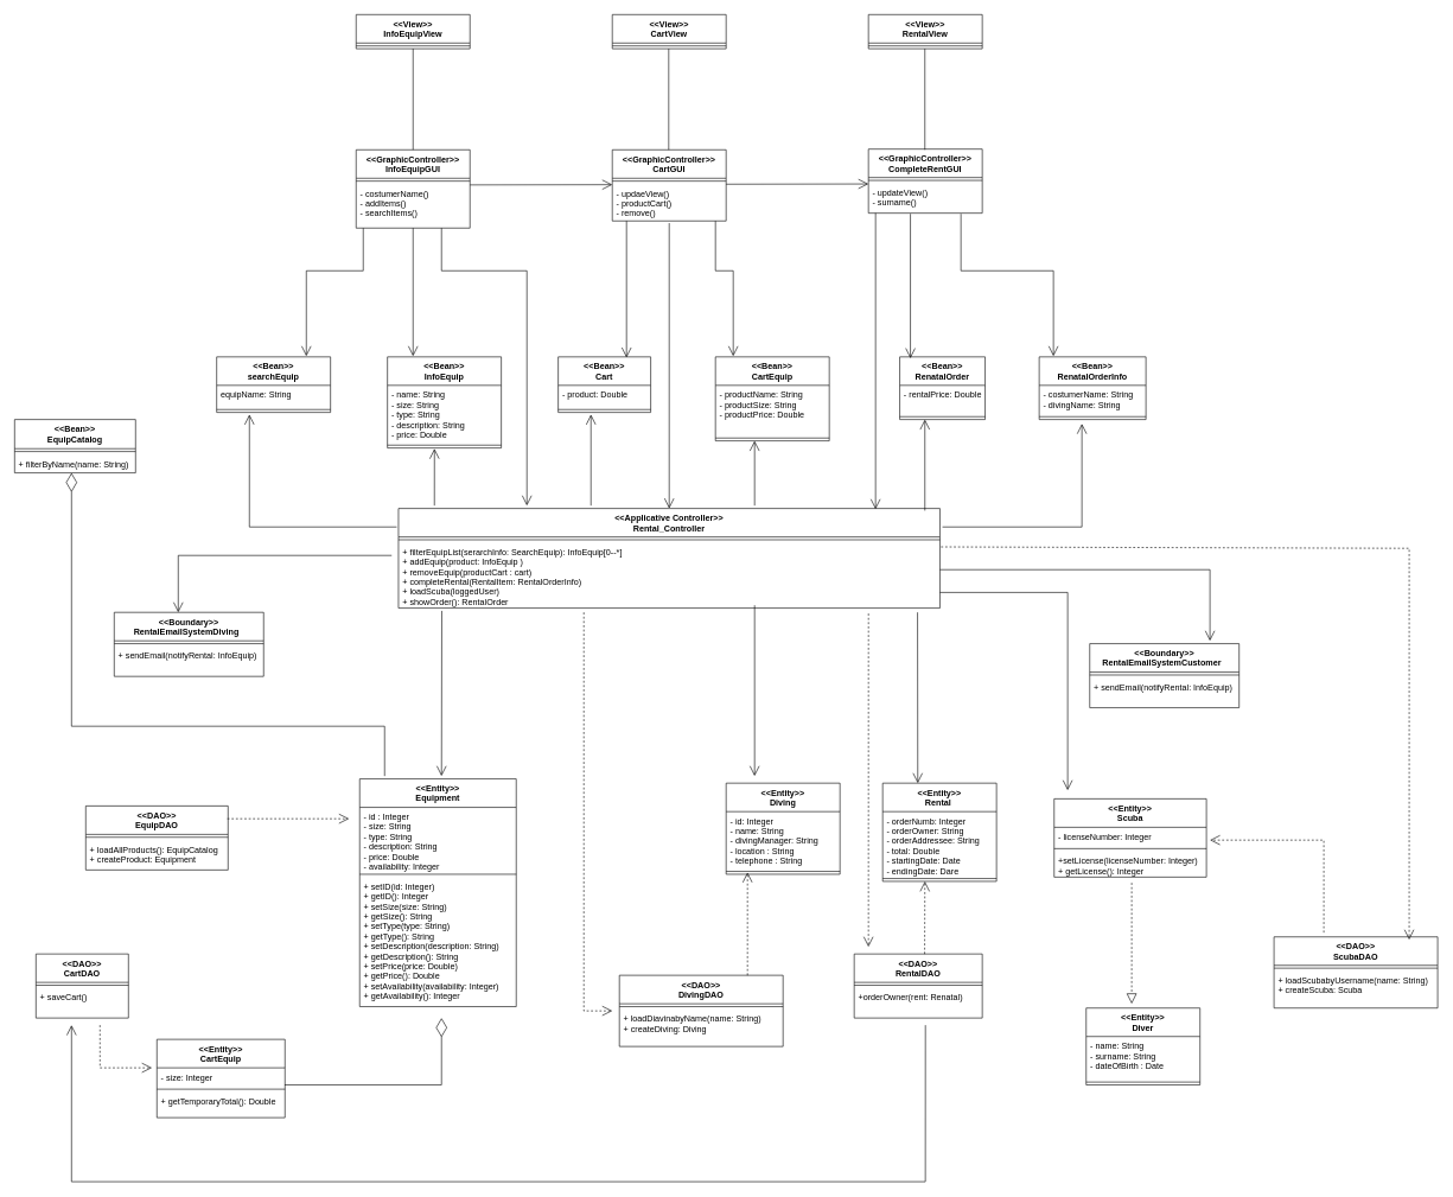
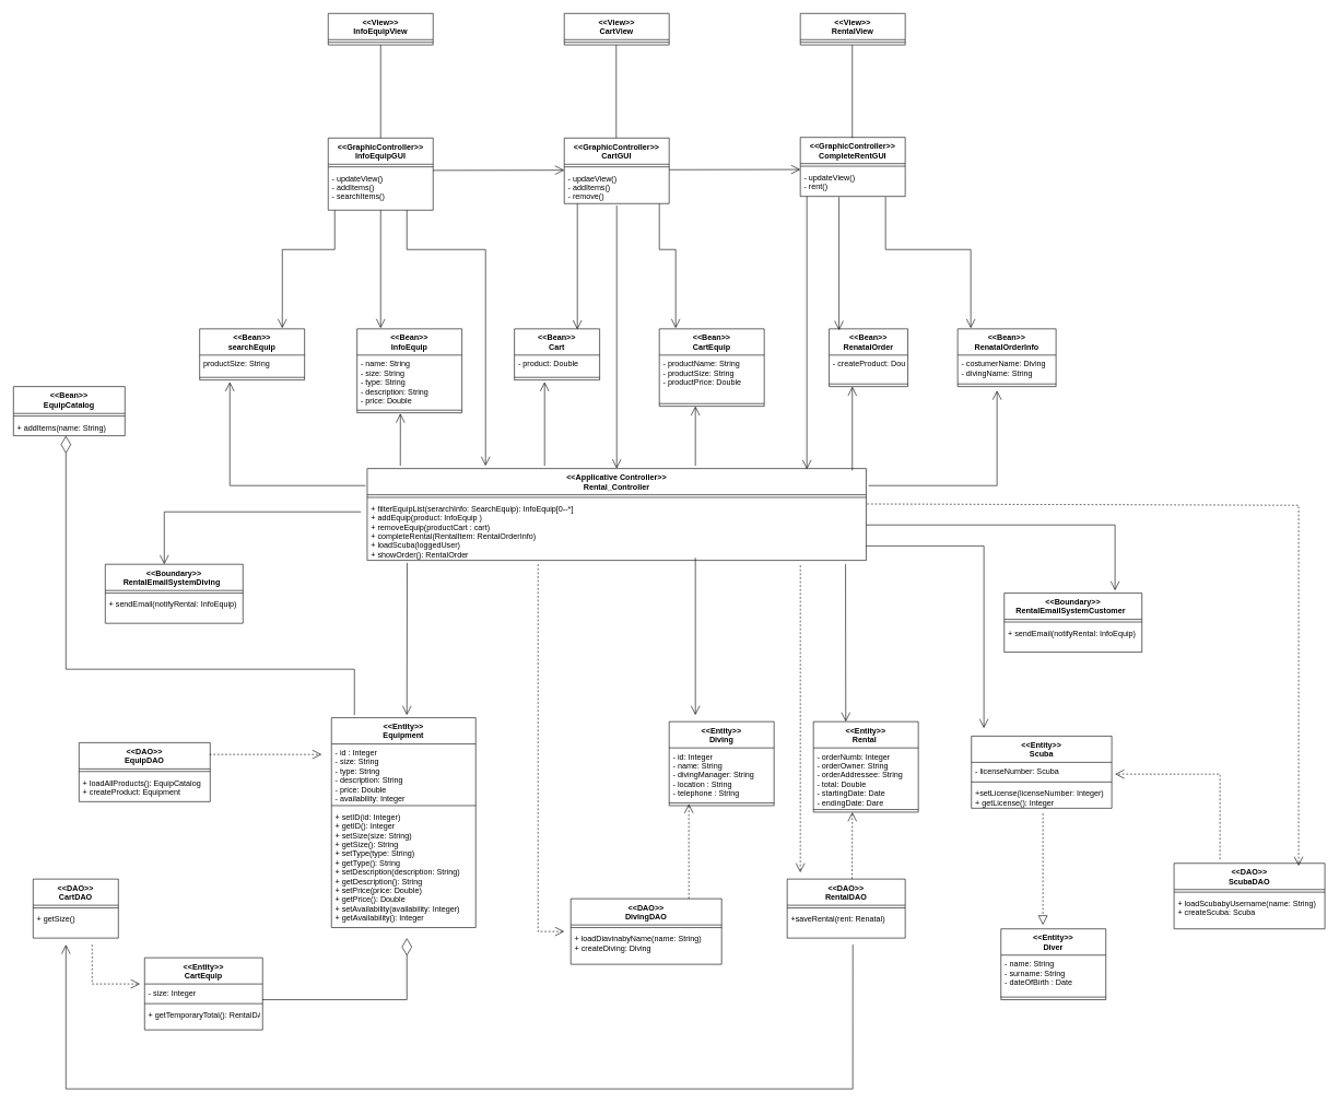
- <mxCell id="55" value="- costumerName()&#10;- addItems()&#10;- searchItems()" style="text;strokeColor=none;fillColor=none;align=left;verticalAlign=top;spacingLeft=4;spacingRight=4;overflow=hidden;rotatable=0;points=[[0,0.5],[1,0.5]];portConstraint=eastwest;" vertex="1" parent="53"><mxGeometry y="48" width="160" height="62" as="geometry" /></mxCell>
+ <mxCell id="55" value="- updateView()&#10;- addItems()&#10;- searchItems()" style="text;strokeColor=none;fillColor=none;align=left;verticalAlign=top;spacingLeft=4;spacingRight=4;overflow=hidden;rotatable=0;points=[[0,0.5],[1,0.5]];portConstraint=eastwest;" vertex="1" parent="53"><mxGeometry y="48" width="160" height="62" as="geometry" /></mxCell>
- <mxCell id="58" value="- updaeView()&#10;- productCart()&#10;- remove()" style="text;strokeColor=none;fillColor=none;align=left;verticalAlign=top;spacingLeft=4;spacingRight=4;overflow=hidden;rotatable=0;points=[[0,0.5],[1,0.5]];portConstraint=eastwest;" vertex="1" parent="56"><mxGeometry y="48" width="160" height="52" as="geometry" /></mxCell>
+ <mxCell id="58" value="- updaeView()&#10;- addItems()&#10;- remove()" style="text;strokeColor=none;fillColor=none;align=left;verticalAlign=top;spacingLeft=4;spacingRight=4;overflow=hidden;rotatable=0;points=[[0,0.5],[1,0.5]];portConstraint=eastwest;" vertex="1" parent="56"><mxGeometry y="48" width="160" height="52" as="geometry" /></mxCell>
- <mxCell id="61" value="- updateView()&#10;- surname()&#10;" style="text;strokeColor=none;fillColor=none;align=left;verticalAlign=top;spacingLeft=4;spacingRight=4;overflow=hidden;rotatable=0;points=[[0,0.5],[1,0.5]];portConstraint=eastwest;" vertex="1" parent="59"><mxGeometry y="48" width="160" height="42" as="geometry" /></mxCell>
+ <mxCell id="61" value="- updateView()&#10;- rent()&#10;" style="text;strokeColor=none;fillColor=none;align=left;verticalAlign=top;spacingLeft=4;spacingRight=4;overflow=hidden;rotatable=0;points=[[0,0.5],[1,0.5]];portConstraint=eastwest;" vertex="1" parent="59"><mxGeometry y="48" width="160" height="42" as="geometry" /></mxCell>
- <mxCell id="68" value="equipName: String" style="text;strokeColor=none;fillColor=none;align=left;verticalAlign=top;spacingLeft=4;spacingRight=4;overflow=hidden;rotatable=0;points=[[0,0.5],[1,0.5]];portConstraint=eastwest;" vertex="1" parent="67"><mxGeometry y="40" width="160" height="30" as="geometry" /></mxCell>
+ <mxCell id="68" value="productSize: String" style="text;strokeColor=none;fillColor=none;align=left;verticalAlign=top;spacingLeft=4;spacingRight=4;overflow=hidden;rotatable=0;points=[[0,0.5],[1,0.5]];portConstraint=eastwest;" vertex="1" parent="67"><mxGeometry y="40" width="160" height="30" as="geometry" /></mxCell>
- <mxCell id="12" value="- rentalPrice: Double" style="text;strokeColor=none;fillColor=none;align=left;verticalAlign=top;spacingLeft=4;spacingRight=4;overflow=hidden;rotatable=0;points=[[0,0.5],[1,0.5]];portConstraint=eastwest;" parent="11" vertex="1"><mxGeometry y="40" width="120" height="40" as="geometry" /></mxCell>
+ <mxCell id="12" value="- createProduct: Double" style="text;strokeColor=none;fillColor=none;align=left;verticalAlign=top;spacingLeft=4;spacingRight=4;overflow=hidden;rotatable=0;points=[[0,0.5],[1,0.5]];portConstraint=eastwest;" parent="11" vertex="1"><mxGeometry y="40" width="120" height="40" as="geometry" /></mxCell>
- <mxCell id="15" value="- costumerName: String&#10;- divingName: String " style="text;strokeColor=none;fillColor=none;align=left;verticalAlign=top;spacingLeft=4;spacingRight=4;overflow=hidden;rotatable=0;points=[[0,0.5],[1,0.5]];portConstraint=eastwest;" parent="14" vertex="1"><mxGeometry y="40" width="150" height="40" as="geometry" /></mxCell>
+ <mxCell id="15" value="- costumerName: Diving&#10;- divingName: String " style="text;strokeColor=none;fillColor=none;align=left;verticalAlign=top;spacingLeft=4;spacingRight=4;overflow=hidden;rotatable=0;points=[[0,0.5],[1,0.5]];portConstraint=eastwest;" parent="14" vertex="1"><mxGeometry y="40" width="150" height="40" as="geometry" /></mxCell>
- <mxCell id="109" value="+ filterByName(name: String)" style="text;strokeColor=none;fillColor=none;align=left;verticalAlign=top;spacingLeft=4;spacingRight=4;overflow=hidden;rotatable=0;points=[[0,0.5],[1,0.5]];portConstraint=eastwest;fontColor=none;" vertex="1" parent="107"><mxGeometry y="49" width="170" height="26" as="geometry" /></mxCell>
+ <mxCell id="109" value="+ addItems(name: String)" style="text;strokeColor=none;fillColor=none;align=left;verticalAlign=top;spacingLeft=4;spacingRight=4;overflow=hidden;rotatable=0;points=[[0,0.5],[1,0.5]];portConstraint=eastwest;fontColor=none;" vertex="1" parent="107"><mxGeometry y="49" width="170" height="26" as="geometry" /></mxCell>
- <mxCell id="25" value="- licenseNumber: Integer" style="text;strokeColor=none;fillColor=none;align=left;verticalAlign=top;spacingLeft=4;spacingRight=4;overflow=hidden;rotatable=0;points=[[0,0.5],[1,0.5]];portConstraint=eastwest;" parent="24" vertex="1"><mxGeometry y="40" width="214" height="26" as="geometry" /></mxCell>
+ <mxCell id="25" value="- licenseNumber: Scuba" style="text;strokeColor=none;fillColor=none;align=left;verticalAlign=top;spacingLeft=4;spacingRight=4;overflow=hidden;rotatable=0;points=[[0,0.5],[1,0.5]];portConstraint=eastwest;" parent="24" vertex="1"><mxGeometry y="40" width="214" height="26" as="geometry" /></mxCell>
- <mxCell id="114" value="+ saveCart()" style="text;strokeColor=none;fillColor=none;align=left;verticalAlign=top;spacingLeft=4;spacingRight=4;overflow=hidden;rotatable=0;points=[[0,0.5],[1,0.5]];portConstraint=eastwest;" vertex="1" parent="112"><mxGeometry y="48" width="130" height="42" as="geometry" /></mxCell>
+ <mxCell id="114" value="+ getSize()" style="text;strokeColor=none;fillColor=none;align=left;verticalAlign=top;spacingLeft=4;spacingRight=4;overflow=hidden;rotatable=0;points=[[0,0.5],[1,0.5]];portConstraint=eastwest;" vertex="1" parent="112"><mxGeometry y="48" width="130" height="42" as="geometry" /></mxCell>
- <mxCell id="100" value="+orderOwner(rent: Renatal)" style="text;strokeColor=none;fillColor=none;align=left;verticalAlign=top;spacingLeft=4;spacingRight=4;overflow=hidden;rotatable=0;points=[[0,0.5],[1,0.5]];portConstraint=eastwest;" vertex="1" parent="98"><mxGeometry y="48" width="180" height="42" as="geometry" /></mxCell>
+ <mxCell id="100" value="+saveRental(rent: Renatal)" style="text;strokeColor=none;fillColor=none;align=left;verticalAlign=top;spacingLeft=4;spacingRight=4;overflow=hidden;rotatable=0;points=[[0,0.5],[1,0.5]];portConstraint=eastwest;" vertex="1" parent="98"><mxGeometry y="48" width="180" height="42" as="geometry" /></mxCell>
- <mxCell id="43" value="+ getTemporaryTotal(): Double" style="text;strokeColor=none;fillColor=none;align=left;verticalAlign=top;spacingLeft=4;spacingRight=4;overflow=hidden;rotatable=0;points=[[0,0.5],[1,0.5]];portConstraint=eastwest;" parent="40" vertex="1"><mxGeometry y="74" width="180" height="36" as="geometry" /></mxCell>
+ <mxCell id="43" value="+ getTemporaryTotal(): RentalDAO" style="text;strokeColor=none;fillColor=none;align=left;verticalAlign=top;spacingLeft=4;spacingRight=4;overflow=hidden;rotatable=0;points=[[0,0.5],[1,0.5]];portConstraint=eastwest;" parent="40" vertex="1"><mxGeometry y="74" width="180" height="36" as="geometry" /></mxCell>
